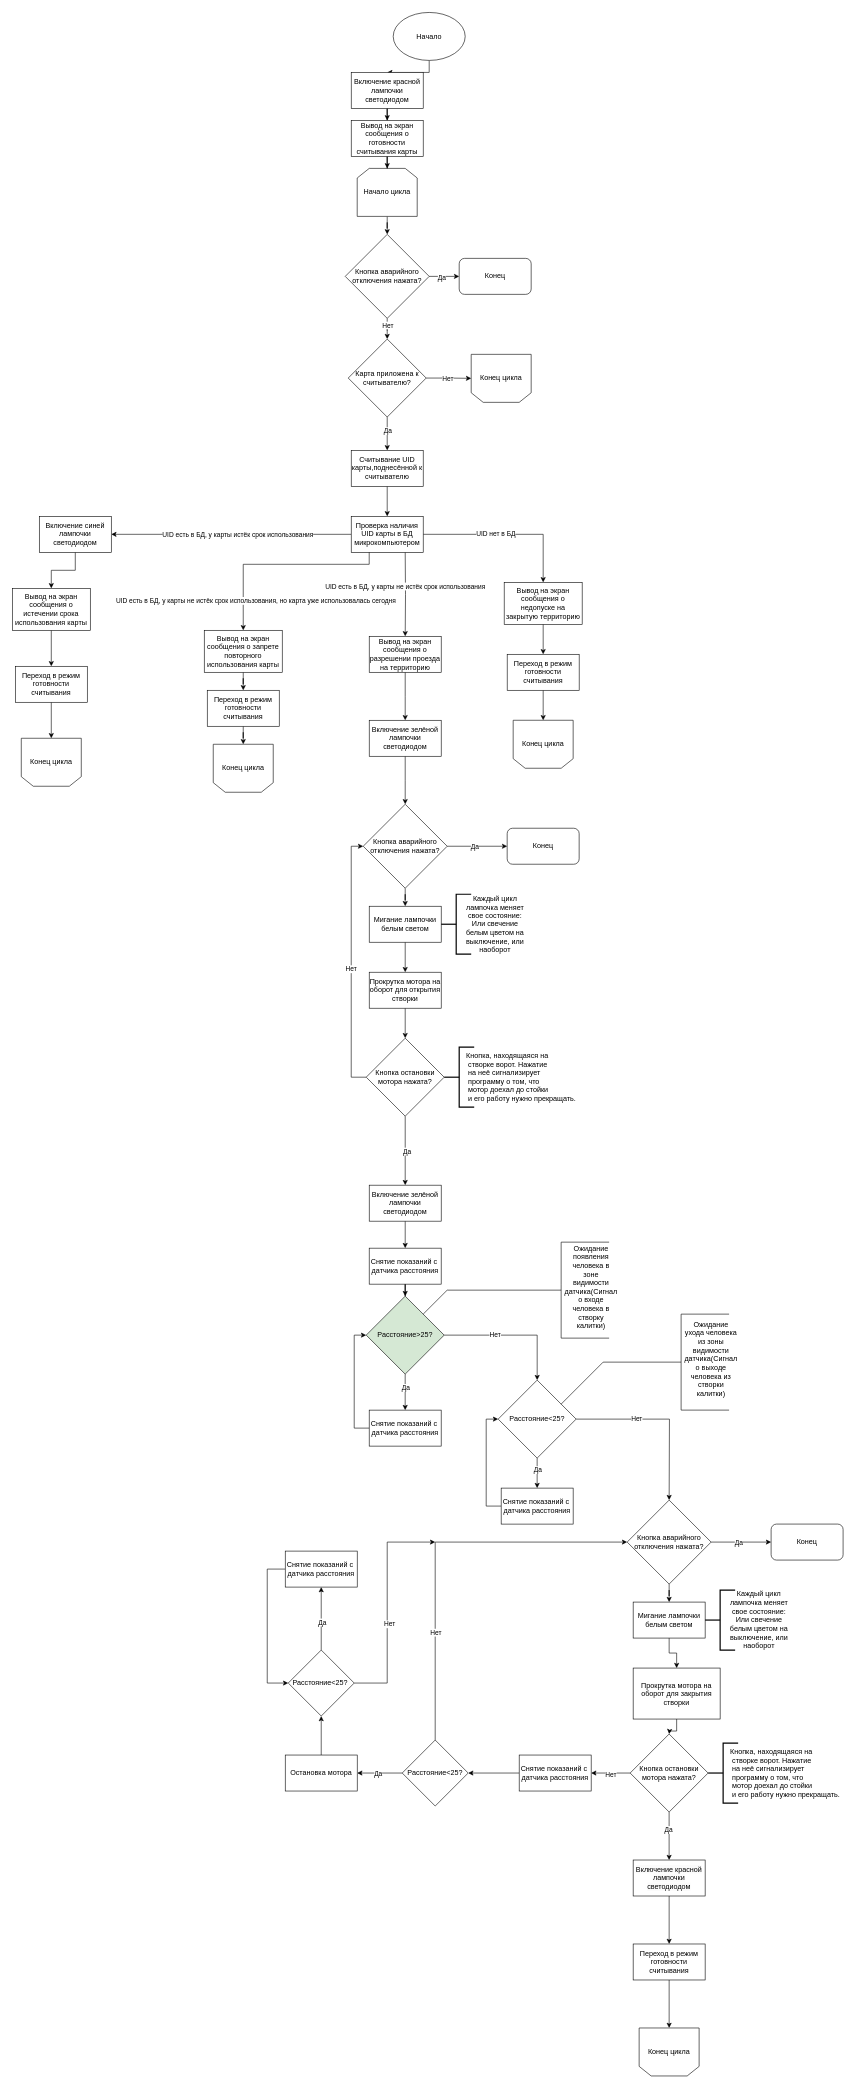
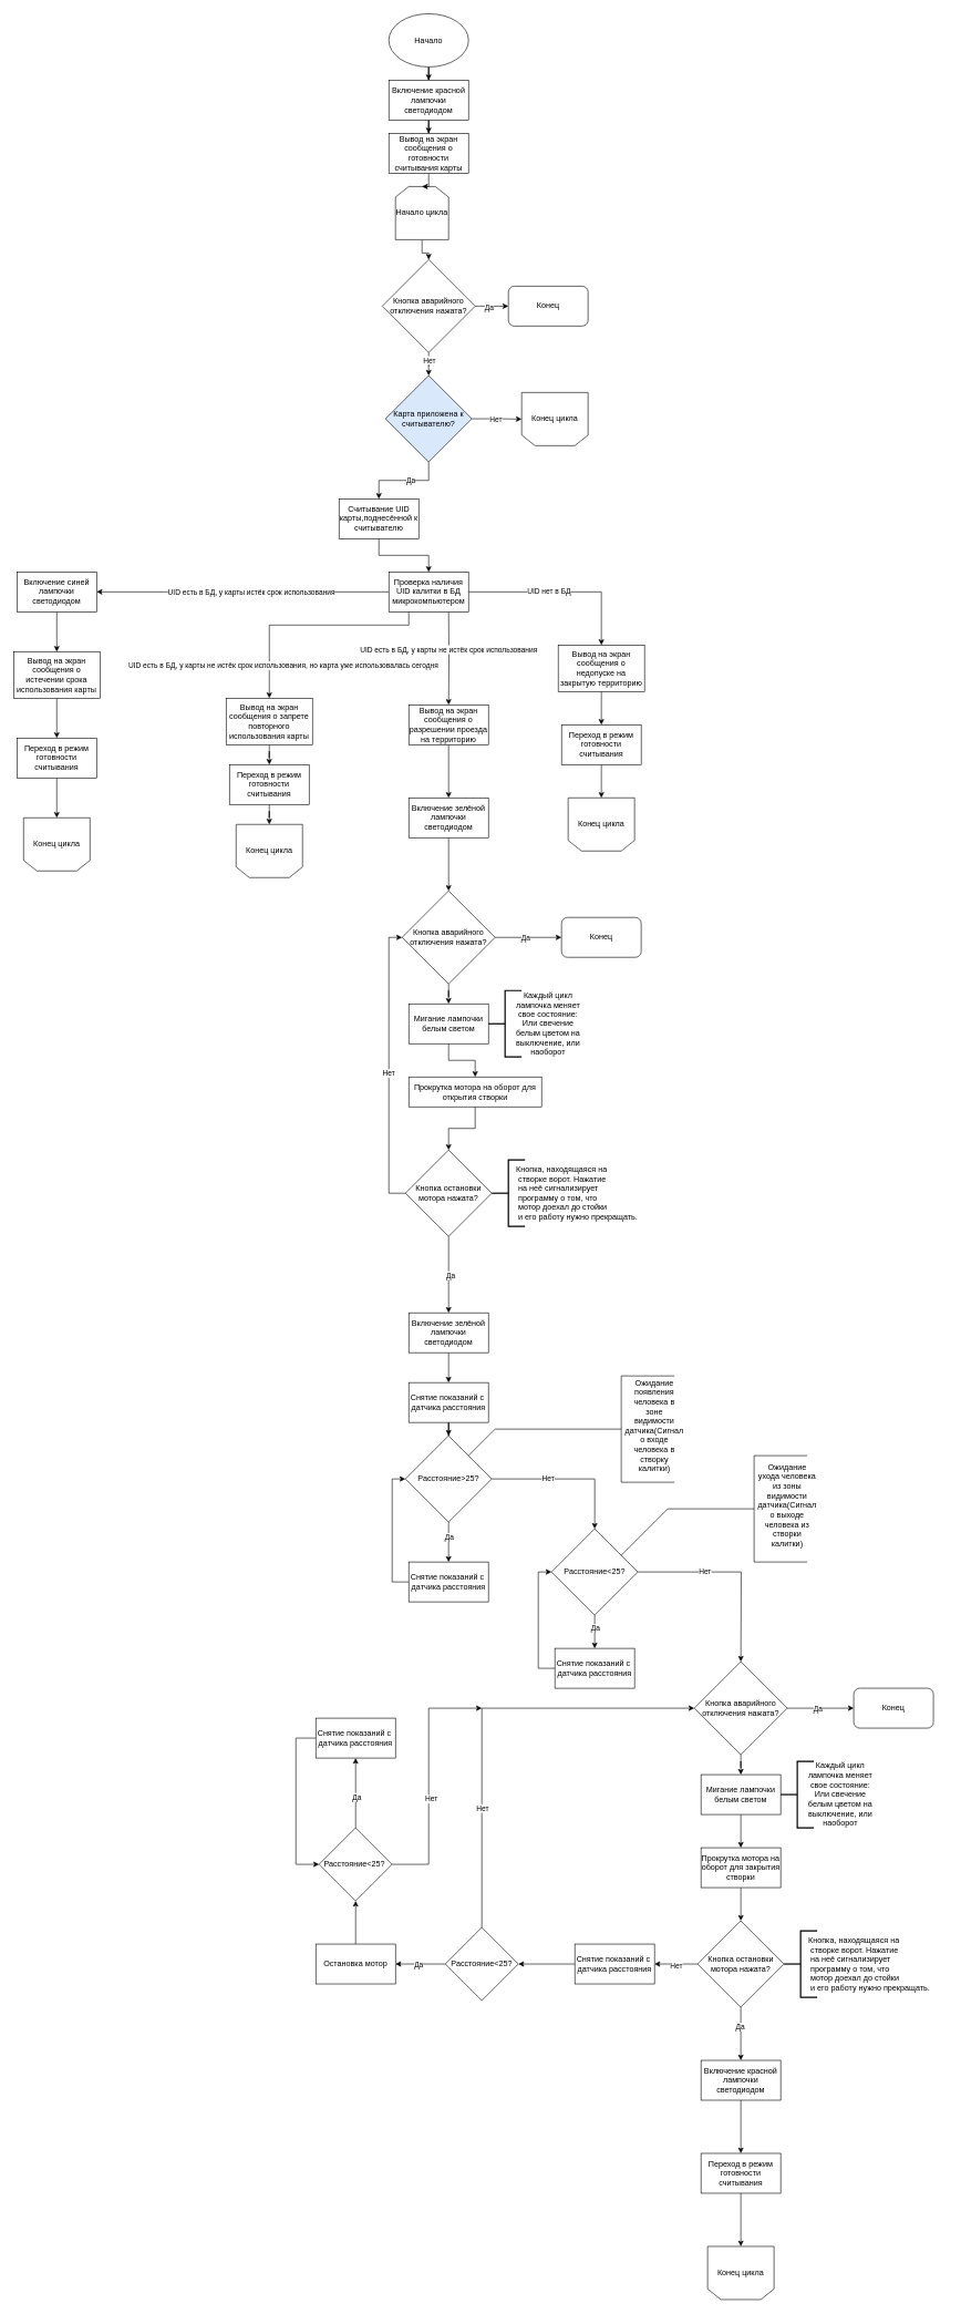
- <mxCell id="3" value="Начало" style="ellipse;whiteSpace=wrap;html=1;" vertex="1" parent="1"><mxGeometry x="655" y="20" width="120" height="80" as="geometry" /></mxCell>
+ <mxCell id="3" value="Начало" style="ellipse;whiteSpace=wrap;html=1;" vertex="1" parent="1"><mxGeometry x="585" width="120" height="80" as="geometry" y="20" /></mxCell>
- <mxCell id="5" value="Начало цикла" style="shape=loopLimit;whiteSpace=wrap;html=1;" vertex="1" parent="1"><mxGeometry x="595" y="280" width="100" height="80" as="geometry" /></mxCell>
+ <mxCell id="5" value="Начало цикла" style="shape=loopLimit;whiteSpace=wrap;html=1;" vertex="1" parent="1"><mxGeometry x="595" y="280" width="80" height="80" as="geometry" /></mxCell>
- <mxCell id="16" value="Карта приложена к считывателю?" style="rhombus;whiteSpace=wrap;html=1;" vertex="1" parent="1"><mxGeometry x="580" y="564.5" width="130" height="130" as="geometry" /></mxCell>
+ <mxCell id="16" value="Карта приложена к считывателю?" style="rhombus;whiteSpace=wrap;html=1;fillColor=#dae8fc;" vertex="1" parent="1"><mxGeometry x="580" y="564.5" width="130" height="130" as="geometry" /></mxCell>
- <mxCell id="19" value="Считывание UID карты,поднесённой к считывателю" style="rounded=0;whiteSpace=wrap;html=1;" vertex="1" parent="1"><mxGeometry x="585" y="750" width="120" height="60" as="geometry" /></mxCell>
+ <mxCell id="19" value="Считывание UID карты,поднесённой к считывателю" style="rounded=0;whiteSpace=wrap;html=1;" vertex="1" parent="1"><mxGeometry x="510" y="750" width="120" height="60" as="geometry" /></mxCell>
- <mxCell id="35" value="Включение синей лампочки светодиодом" style="whiteSpace=wrap;html=1;rounded=0;" vertex="1" parent="1"><mxGeometry x="65" y="860" width="120" height="60" as="geometry" /></mxCell>
+ <mxCell id="35" value="Включение синей лампочки светодиодом" style="whiteSpace=wrap;html=1;rounded=0;" vertex="1" parent="1"><mxGeometry x="25" y="860" width="120" height="60" as="geometry" /></mxCell>
- <mxCell id="26" value="Проверка наличия UID карты в БД микрокомпьютером" style="rounded=0;whiteSpace=wrap;html=1;" vertex="1" parent="1"><mxGeometry x="585" y="860" width="120" height="60" as="geometry" /></mxCell>
+ <mxCell id="26" value="Проверка наличия UID калитки в БД микрокомпьютером" style="rounded=0;whiteSpace=wrap;html=1;" vertex="1" parent="1"><mxGeometry x="585" y="860" width="120" height="60" as="geometry" /></mxCell>
- <mxCell id="60" value="Прокрутка мотора на оборот для открытия створки" style="whiteSpace=wrap;html=1;" vertex="1" parent="1"><mxGeometry x="615" y="1620" width="120" height="60" as="geometry" /></mxCell>
+ <mxCell id="60" value="Прокрутка мотора на оборот для открытия створки" style="whiteSpace=wrap;html=1;" vertex="1" parent="1"><mxGeometry x="615" y="1620" width="200" height="45" as="geometry" /></mxCell>
- <mxCell id="80" value="Расстояние&amp;gt;25?" style="rhombus;whiteSpace=wrap;html=1;fillColor=#d5e8d4;" vertex="1" parent="1"><mxGeometry x="609.96" y="2160" width="130" height="130" as="geometry" /></mxCell>
+ <mxCell id="80" value="Расстояние&amp;gt;25?" style="rhombus;whiteSpace=wrap;html=1;" vertex="1" parent="1"><mxGeometry x="609.96" y="2160" width="130" height="130" as="geometry" /></mxCell>
- <mxCell id="108" value="Прокрутка мотора на оборот для закрытия створки" style="whiteSpace=wrap;html=1;" vertex="1" parent="1"><mxGeometry x="1055" y="2780" width="145" height="85" as="geometry" /></mxCell>
+ <mxCell id="108" value="Прокрутка мотора на оборот для закрытия створки" style="whiteSpace=wrap;html=1;" vertex="1" parent="1"><mxGeometry x="1055" y="2780" width="120" height="60" as="geometry" /></mxCell>
- <mxCell id="130" value="Остановка мотора" style="rounded=0;whiteSpace=wrap;html=1;" vertex="1" parent="1"><mxGeometry x="475" y="2925" width="120" height="60" as="geometry" /></mxCell>
+ <mxCell id="130" value="Остановка мотор" style="rounded=0;whiteSpace=wrap;html=1;" vertex="1" parent="1"><mxGeometry x="475" y="2925" width="120" height="60" as="geometry" /></mxCell>
